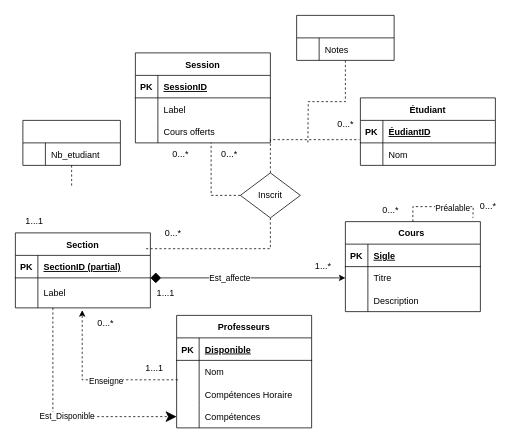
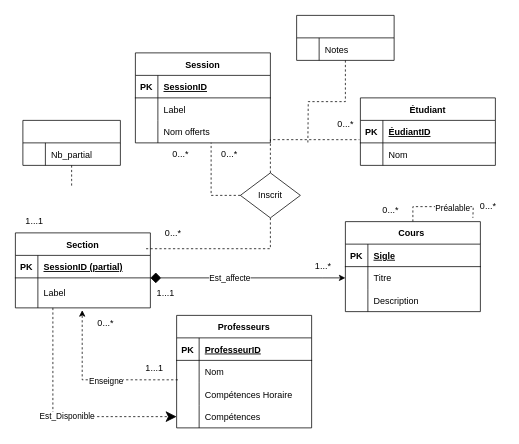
- <mxCell id="39" value="Cours offerts" style="shape=partialRectangle;connectable=0;fillColor=none;top=0;left=0;bottom=0;right=0;align=left;spacingLeft=6;overflow=hidden;" vertex="1" parent="37"><mxGeometry x="30" width="150" height="30" as="geometry"><mxRectangle width="150" height="30" as="alternateBounds" /></mxGeometry></mxCell>
+ <mxCell id="39" value="Nom offerts" style="shape=partialRectangle;connectable=0;fillColor=none;top=0;left=0;bottom=0;right=0;align=left;spacingLeft=6;overflow=hidden;" vertex="1" parent="37"><mxGeometry x="30" width="150" height="30" as="geometry"><mxRectangle width="150" height="30" as="alternateBounds" /></mxGeometry></mxCell>
- <mxCell id="67" value="Nb_etudiant" style="shape=partialRectangle;connectable=0;fillColor=none;top=0;left=0;bottom=0;right=0;align=left;spacingLeft=6;overflow=hidden;" vertex="1" parent="65"><mxGeometry x="30" width="100" height="30" as="geometry"><mxRectangle width="100" height="30" as="alternateBounds" /></mxGeometry></mxCell>
+ <mxCell id="67" value="Nb_partial" style="shape=partialRectangle;connectable=0;fillColor=none;top=0;left=0;bottom=0;right=0;align=left;spacingLeft=6;overflow=hidden;" vertex="1" parent="65"><mxGeometry x="30" width="100" height="30" as="geometry"><mxRectangle width="100" height="30" as="alternateBounds" /></mxGeometry></mxCell>
- <mxCell id="14" value="SectionID (partial)" style="shape=partialRectangle;connectable=0;fillColor=none;top=0;left=0;bottom=0;right=0;align=left;spacingLeft=6;fontStyle=5;overflow=hidden;" vertex="1" parent="12"><mxGeometry x="30" width="150" height="30" as="geometry"><mxRectangle width="150" height="30" as="alternateBounds" /></mxGeometry></mxCell>
+ <mxCell id="14" value="SessionID (partial)" style="shape=partialRectangle;connectable=0;fillColor=none;top=0;left=0;bottom=0;right=0;align=left;spacingLeft=6;fontStyle=5;overflow=hidden;" vertex="1" parent="12"><mxGeometry x="30" width="150" height="30" as="geometry"><mxRectangle width="150" height="30" as="alternateBounds" /></mxGeometry></mxCell>
- <mxCell id="43" value="Disponible" style="shape=partialRectangle;connectable=0;fillColor=none;top=0;left=0;bottom=0;right=0;align=left;spacingLeft=6;fontStyle=5;overflow=hidden;" vertex="1" parent="41"><mxGeometry x="30" width="150" height="30" as="geometry"><mxRectangle width="150" height="30" as="alternateBounds" /></mxGeometry></mxCell>
+ <mxCell id="43" value="ProfesseurID" style="shape=partialRectangle;connectable=0;fillColor=none;top=0;left=0;bottom=0;right=0;align=left;spacingLeft=6;fontStyle=5;overflow=hidden;" vertex="1" parent="41"><mxGeometry x="30" width="150" height="30" as="geometry"><mxRectangle width="150" height="30" as="alternateBounds" /></mxGeometry></mxCell>
